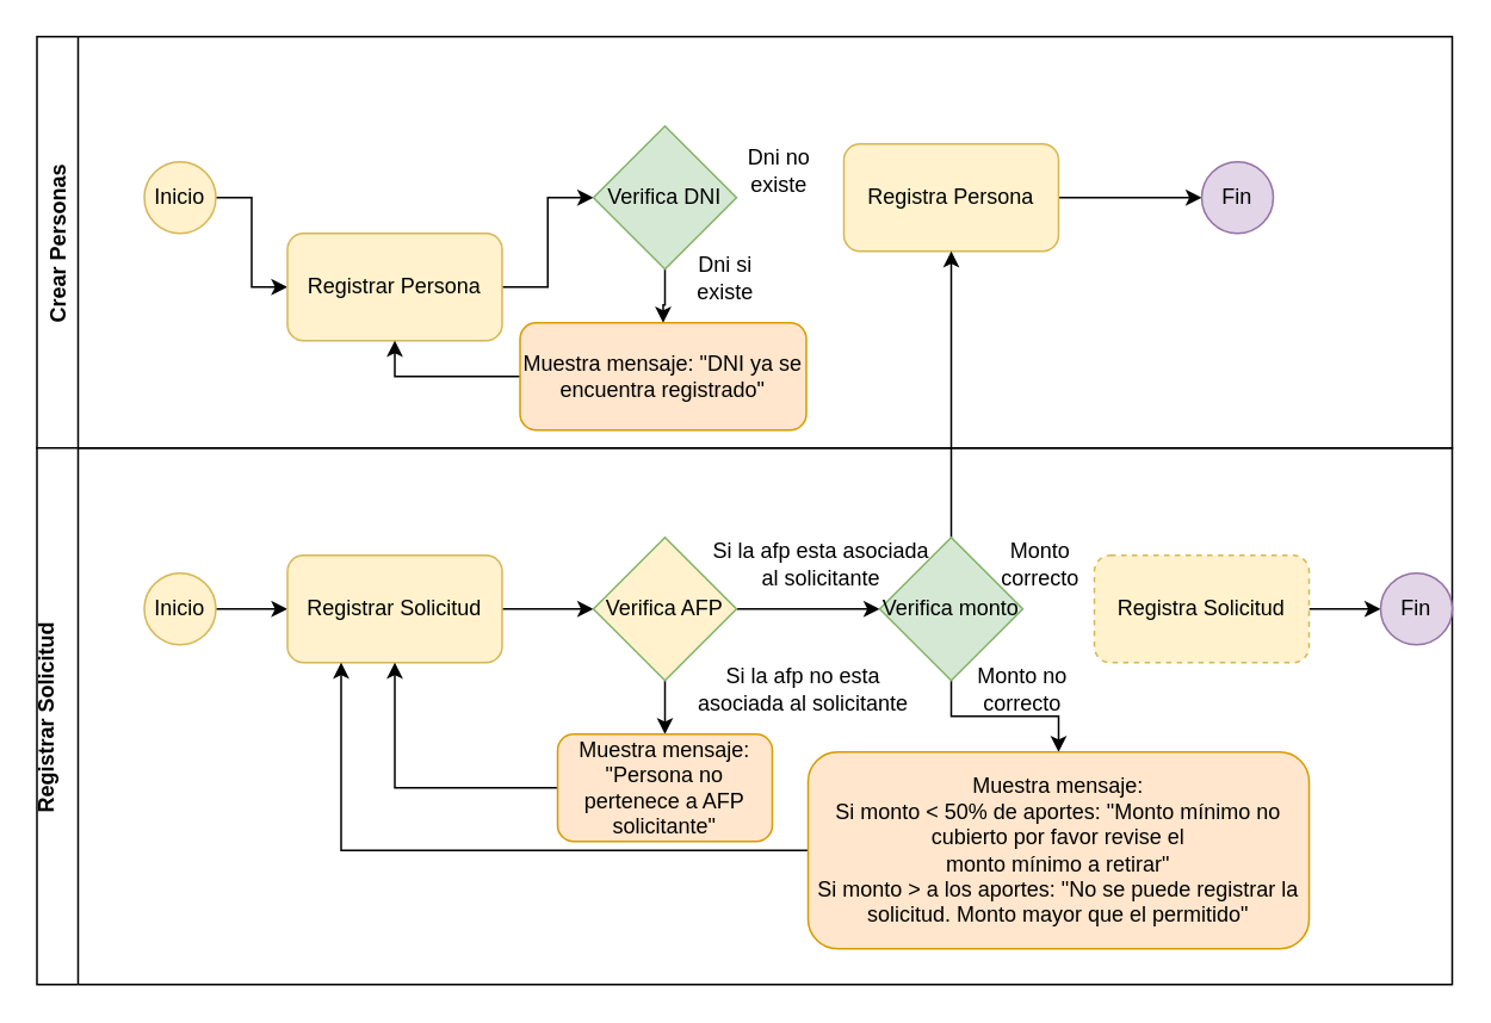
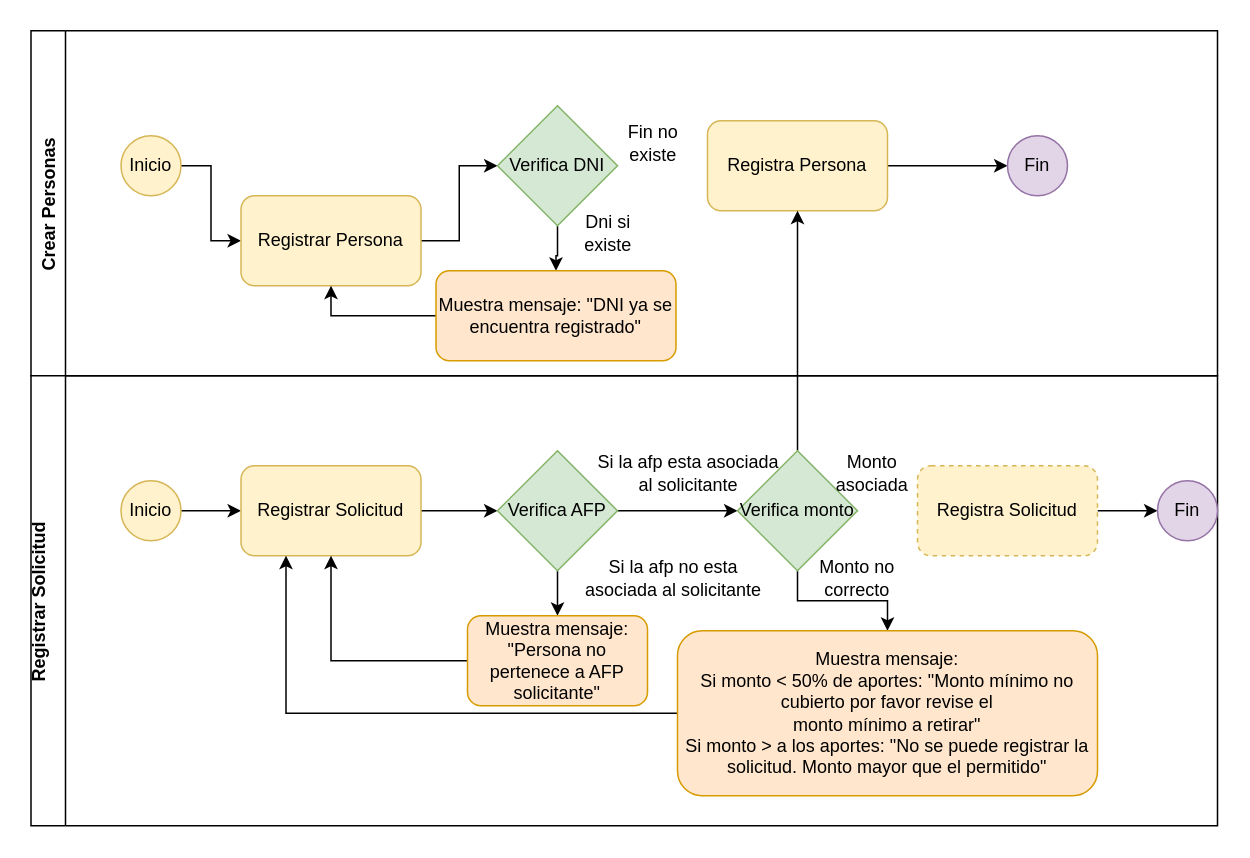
- <mxCell id="13" value="Dni no existe" style="text;html=1;strokeColor=none;fillColor=none;align=center;verticalAlign=middle;whiteSpace=wrap;rounded=0;" vertex="1" parent="2"><mxGeometry x="385" y="60" width="60" height="30" as="geometry" /></mxCell>
+ <mxCell id="13" value="Fin no existe" style="text;html=1;strokeColor=none;fillColor=none;align=center;verticalAlign=middle;whiteSpace=wrap;rounded=0;" vertex="1" parent="2"><mxGeometry x="385" y="60" width="60" height="30" as="geometry" /></mxCell>
- <mxCell id="36" value="Monto correcto" style="text;html=1;strokeColor=none;fillColor=none;align=center;verticalAlign=middle;whiteSpace=wrap;rounded=0;" vertex="1" parent="16"><mxGeometry x="531" y="50" width="60" height="30" as="geometry" /></mxCell>
+ <mxCell id="36" value="Monto asociada" style="text;html=1;strokeColor=none;fillColor=none;align=center;verticalAlign=middle;whiteSpace=wrap;rounded=0;" vertex="1" parent="16"><mxGeometry x="531" y="50" width="60" height="30" as="geometry" /></mxCell>
- <mxCell id="23" value="Verifica AFP" style="rhombus;whiteSpace=wrap;html=1;fillColor=#fff2cc;strokeColor=#82b366;" vertex="1" parent="16"><mxGeometry x="311" y="50" width="80" height="80" as="geometry" /></mxCell>
+ <mxCell id="23" value="Verifica AFP" style="rhombus;whiteSpace=wrap;html=1;fillColor=#d5e8d4;strokeColor=#82b366;" vertex="1" parent="16"><mxGeometry x="311" y="50" width="80" height="80" as="geometry" /></mxCell>
